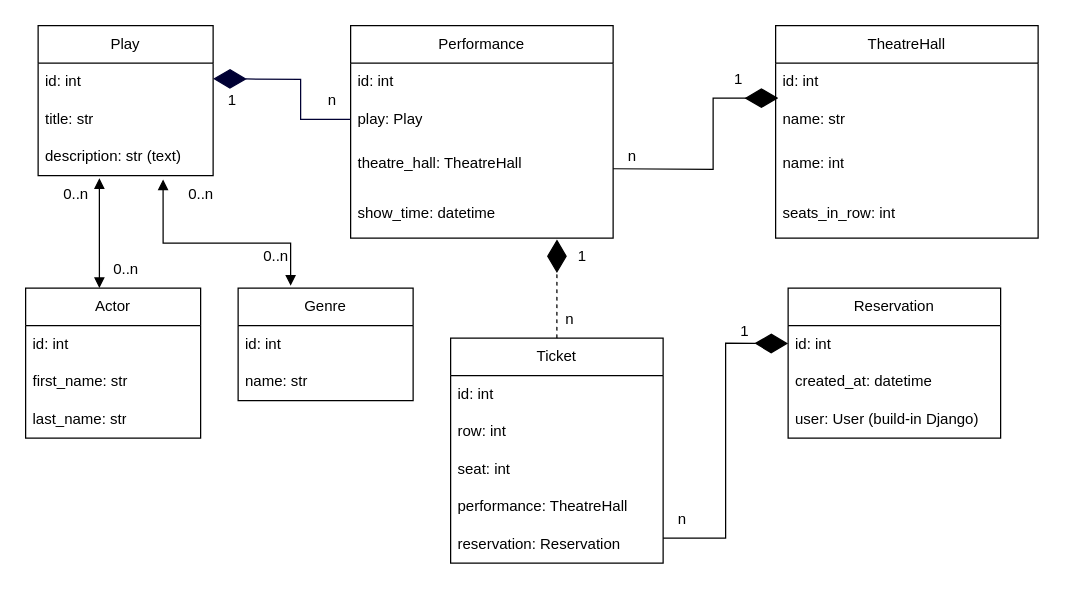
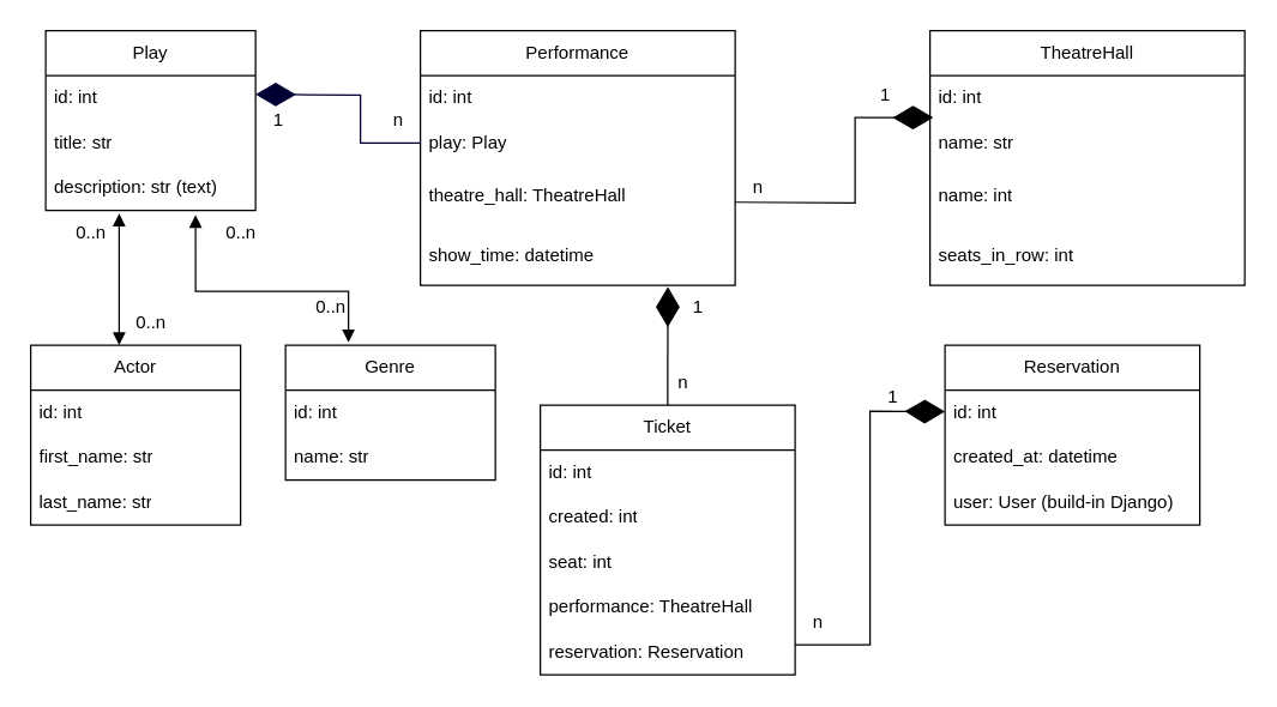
- <mxCell id="45" value="" style="endArrow=diamondThin;endFill=1;endSize=24;html=1;rounded=0;exitX=0.5;exitY=0;exitDx=0;exitDy=0;entryX=0.786;entryY=1.025;entryDx=0;entryDy=0;entryPerimeter=0;dashed=1;" parent="1" source="24" target="10" edge="1"><mxGeometry width="160" relative="1" as="geometry"><mxPoint x="445" y="200" as="sourcePoint" /><mxPoint x="605" y="200" as="targetPoint" /></mxGeometry></mxCell>
+ <mxCell id="45" value="" style="endArrow=diamondThin;endFill=1;endSize=24;html=1;rounded=0;exitX=0.5;exitY=0;exitDx=0;exitDy=0;entryX=0.786;entryY=1.025;entryDx=0;entryDy=0;entryPerimeter=0;" parent="1" source="24" target="10" edge="1"><mxGeometry width="160" relative="1" as="geometry"><mxPoint x="445" y="200" as="sourcePoint" /><mxPoint x="605" y="200" as="targetPoint" /></mxGeometry></mxCell>
- <mxCell id="26" value="row: int" style="text;strokeColor=none;fillColor=none;align=left;verticalAlign=middle;spacingLeft=4;spacingRight=4;overflow=hidden;points=[[0,0.5],[1,0.5]];portConstraint=eastwest;rotatable=0;whiteSpace=wrap;html=1;" parent="24" vertex="1"><mxGeometry y="60" width="170" height="30" as="geometry" /></mxCell>
+ <mxCell id="26" value="created: int" style="text;strokeColor=none;fillColor=none;align=left;verticalAlign=middle;spacingLeft=4;spacingRight=4;overflow=hidden;points=[[0,0.5],[1,0.5]];portConstraint=eastwest;rotatable=0;whiteSpace=wrap;html=1;" parent="24" vertex="1"><mxGeometry y="60" width="170" height="30" as="geometry" /></mxCell>
